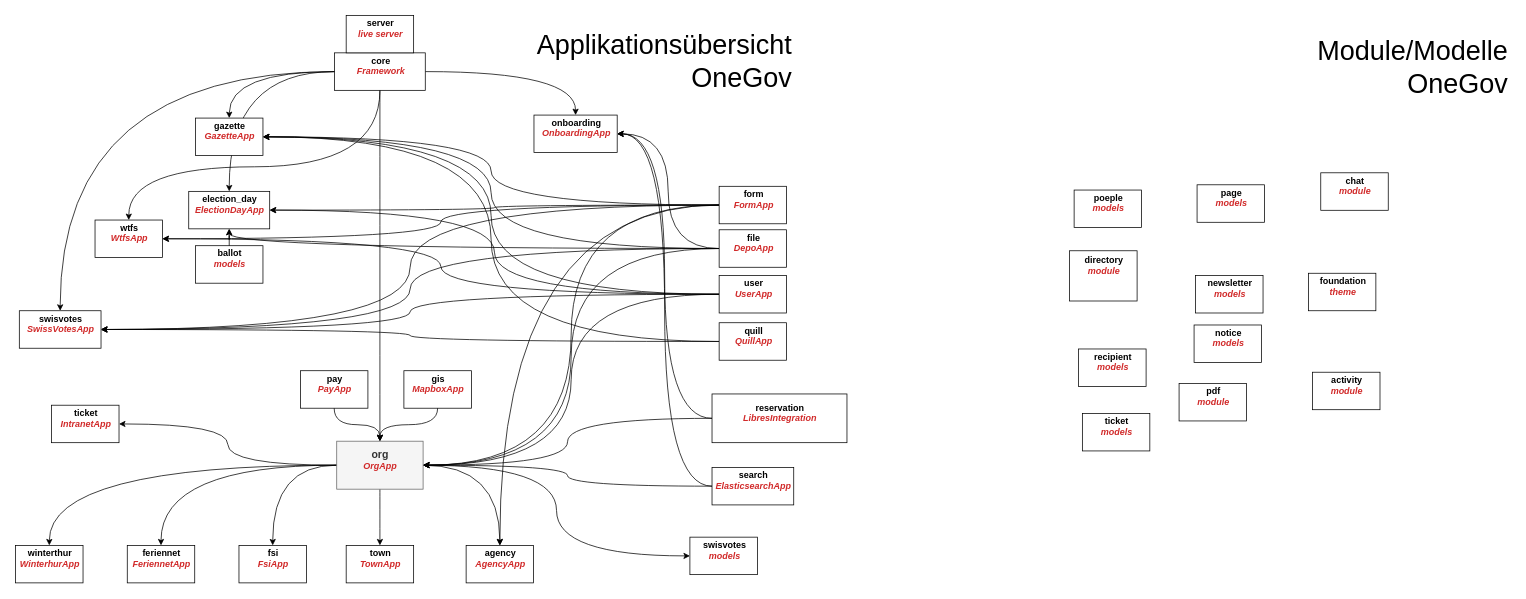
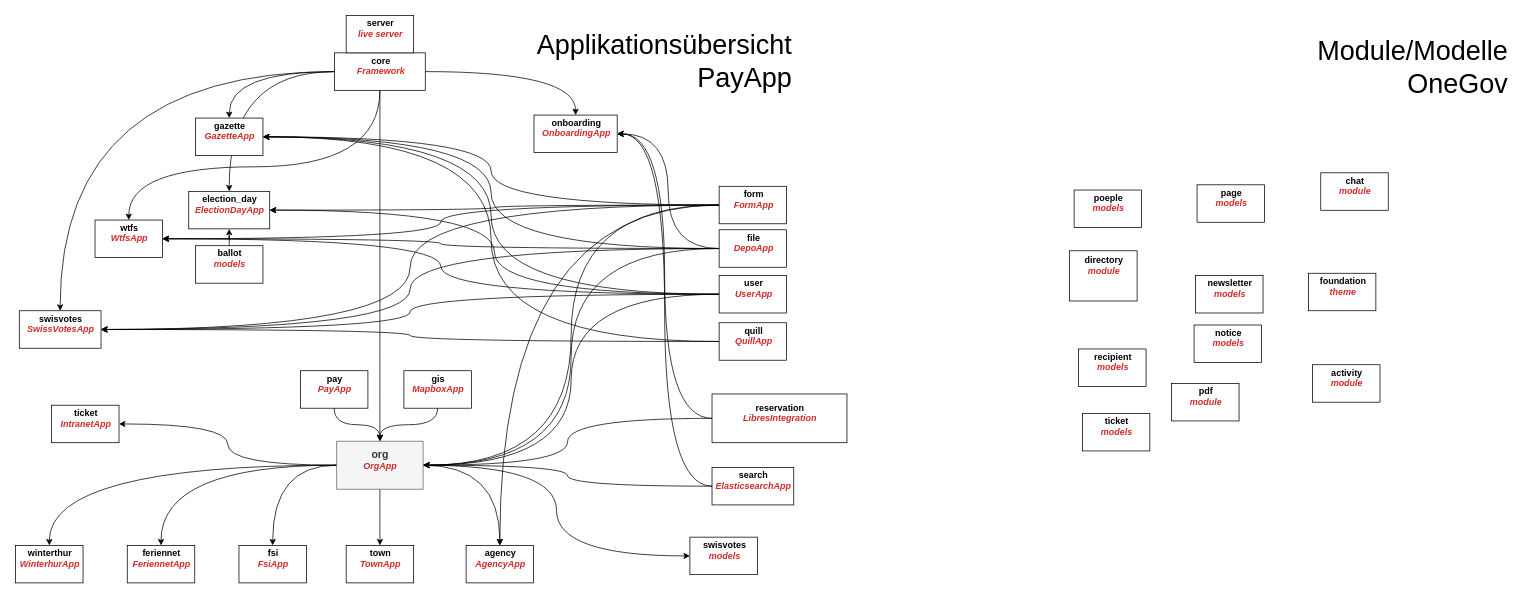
- <mxCell id="64" value="Applikationsübersicht&lt;br&gt;OneGov" style="text;html=1;strokeColor=none;fillColor=none;align=right;verticalAlign=middle;whiteSpace=wrap;rounded=0;fontSize=36;" parent="1" vertex="1"><mxGeometry x="703" y="20" width="355" height="121" as="geometry" /></mxCell>
+ <mxCell id="64" value="Applikationsübersicht&lt;br&gt;PayApp" style="text;html=1;strokeColor=none;fillColor=none;align=right;verticalAlign=middle;whiteSpace=wrap;rounded=0;fontSize=36;" parent="1" vertex="1"><mxGeometry x="703" y="20" width="355" height="121" as="geometry" /></mxCell>
- <mxCell id="69" style="edgeStyle=orthogonalEdgeStyle;curved=1;rounded=0;orthogonalLoop=1;jettySize=auto;html=1;" edge="1" parent="1" source="78" target="73"><mxGeometry relative="1" as="geometry" /></mxCell>
+ <mxCell id="69" style="edgeStyle=orthogonalEdgeStyle;curved=1;rounded=0;orthogonalLoop=1;jettySize=auto;html=1;entryX=1;entryY=0.5;entryDx=0;entryDy=0;" edge="1" parent="1" source="78" target="2"><mxGeometry relative="1" as="geometry" /></mxCell>
- <mxCell id="7" value="activity&lt;br&gt;&lt;i&gt;&lt;font color=&quot;#d12a2a&quot;&gt;module&lt;br&gt;&lt;/font&gt;&lt;br&gt;&lt;/i&gt;" style="label;whiteSpace=wrap;html=1;rounded=0;glass=0;treeMoving=1;treeFolding=1;spacingLeft=2;align=center;" parent="1" vertex="1"><mxGeometry x="1750" y="496" width="90" height="50" as="geometry" /></mxCell>
+ <mxCell id="7" value="activity&lt;br&gt;&lt;i&gt;&lt;font color=&quot;#d12a2a&quot;&gt;module&lt;br&gt;&lt;/font&gt;&lt;br&gt;&lt;/i&gt;" style="label;whiteSpace=wrap;html=1;rounded=0;glass=0;treeMoving=1;treeFolding=1;spacingLeft=2;align=center;" parent="1" vertex="1"><mxGeometry x="1750" y="486" width="90" height="50" as="geometry" /></mxCell>
- <mxCell id="24" value="pdf&lt;br&gt;&lt;i&gt;&lt;font color=&quot;#d12a2a&quot;&gt;module&lt;br&gt;&lt;/font&gt;&lt;br&gt;&lt;/i&gt;" style="label;whiteSpace=wrap;html=1;rounded=0;glass=0;treeMoving=1;treeFolding=1;spacingLeft=2;align=center;" parent="1" vertex="1"><mxGeometry x="1572" y="511" width="90" height="50" as="geometry" /></mxCell>
+ <mxCell id="24" value="pdf&lt;br&gt;&lt;i&gt;&lt;font color=&quot;#d12a2a&quot;&gt;module&lt;br&gt;&lt;/font&gt;&lt;br&gt;&lt;/i&gt;" style="label;whiteSpace=wrap;html=1;rounded=0;glass=0;treeMoving=1;treeFolding=1;spacingLeft=2;align=center;" parent="1" vertex="1"><mxGeometry x="1562" y="511" width="90" height="50" as="geometry" /></mxCell>
